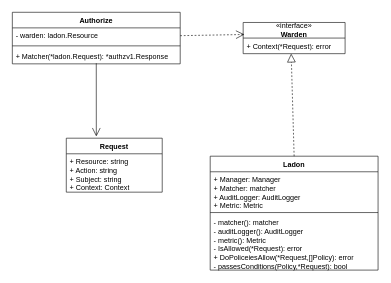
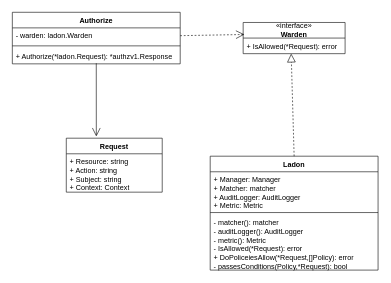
- <mxCell id="3" value="- warden: ladon.Resource" style="text;strokeColor=none;fillColor=none;align=left;verticalAlign=top;spacingLeft=4;spacingRight=4;overflow=hidden;rotatable=0;points=[[0,0.5],[1,0.5]];portConstraint=eastwest;whiteSpace=wrap;html=1;" vertex="1" parent="2"><mxGeometry y="26" width="280" height="26" as="geometry" /></mxCell>
+ <mxCell id="3" value="- warden: ladon.Warden" style="text;strokeColor=none;fillColor=none;align=left;verticalAlign=top;spacingLeft=4;spacingRight=4;overflow=hidden;rotatable=0;points=[[0,0.5],[1,0.5]];portConstraint=eastwest;whiteSpace=wrap;html=1;" vertex="1" parent="2"><mxGeometry y="26" width="280" height="26" as="geometry" /></mxCell>
- <mxCell id="7" value="+ Context(*Request): error" style="text;strokeColor=none;fillColor=none;align=left;verticalAlign=top;spacingLeft=4;spacingRight=4;overflow=hidden;rotatable=0;points=[[0,0.5],[1,0.5]];portConstraint=eastwest;whiteSpace=wrap;html=1;" vertex="1" parent="6"><mxGeometry y="26" width="170" height="26" as="geometry" /></mxCell>
+ <mxCell id="7" value="+ IsAllowed(*Request): error" style="text;strokeColor=none;fillColor=none;align=left;verticalAlign=top;spacingLeft=4;spacingRight=4;overflow=hidden;rotatable=0;points=[[0,0.5],[1,0.5]];portConstraint=eastwest;whiteSpace=wrap;html=1;" vertex="1" parent="6"><mxGeometry y="26" width="170" height="26" as="geometry" /></mxCell>
- <mxCell id="5" value="+ Matcher(*ladon.Request): *authzv1.Response" style="text;strokeColor=none;fillColor=none;align=left;verticalAlign=top;spacingLeft=4;spacingRight=4;overflow=hidden;rotatable=0;points=[[0,0.5],[1,0.5]];portConstraint=eastwest;whiteSpace=wrap;html=1;" vertex="1" parent="2"><mxGeometry y="60" width="280" height="26" as="geometry" /></mxCell>
+ <mxCell id="5" value="+ Authorize(*ladon.Request): *authzv1.Response" style="text;strokeColor=none;fillColor=none;align=left;verticalAlign=top;spacingLeft=4;spacingRight=4;overflow=hidden;rotatable=0;points=[[0,0.5],[1,0.5]];portConstraint=eastwest;whiteSpace=wrap;html=1;" vertex="1" parent="2"><mxGeometry y="60" width="280" height="26" as="geometry" /></mxCell>
